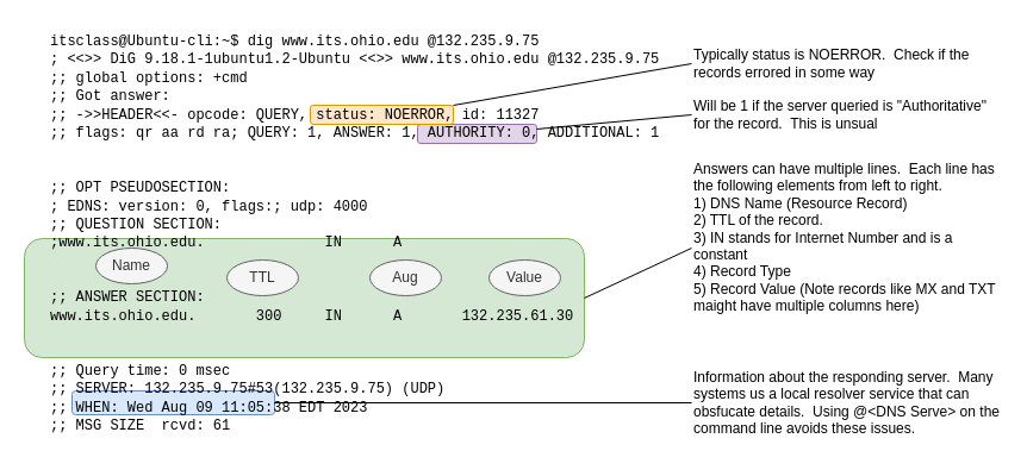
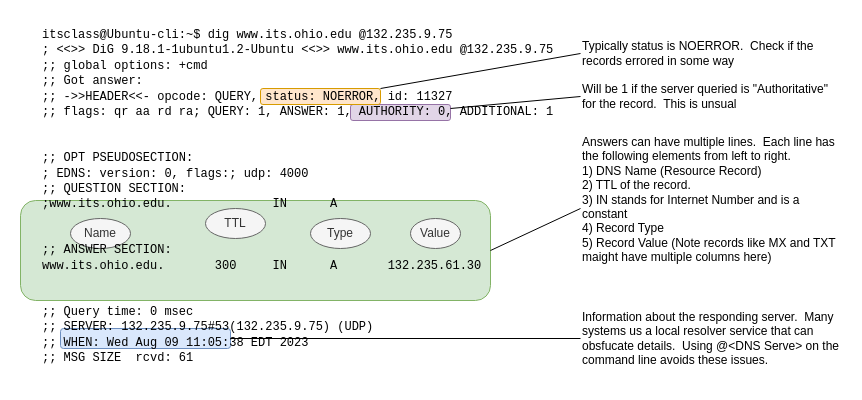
- <mxCell id="14" value="Name" style="ellipse;whiteSpace=wrap;html=1;fillColor=#f5f5f5;fontColor=#333333;strokeColor=#666666;" parent="1" vertex="1"><mxGeometry x="80" y="208" width="60" height="30" as="geometry" /></mxCell>
+ <mxCell id="14" value="Name" style="ellipse;whiteSpace=wrap;html=1;fillColor=#f5f5f5;fontColor=#333333;strokeColor=#666666;" parent="1" vertex="1"><mxGeometry x="70" y="218" width="60" height="30" as="geometry" /></mxCell>
- <mxCell id="15" value="TTL" style="ellipse;whiteSpace=wrap;html=1;fillColor=#f5f5f5;fontColor=#333333;strokeColor=#666666;" parent="1" vertex="1"><mxGeometry x="190" y="218" width="60" height="30" as="geometry" /></mxCell>
+ <mxCell id="15" value="TTL" style="ellipse;whiteSpace=wrap;html=1;fillColor=#f5f5f5;fontColor=#333333;strokeColor=#666666;" parent="1" vertex="1"><mxGeometry x="205" y="208" width="60" height="30" as="geometry" /></mxCell>
- <mxCell id="16" value="Aug" style="ellipse;whiteSpace=wrap;html=1;fillColor=#f5f5f5;fontColor=#333333;strokeColor=#666666;" parent="1" vertex="1"><mxGeometry x="310" y="218" width="60" height="30" as="geometry" /></mxCell>
+ <mxCell id="16" value="Type" style="ellipse;whiteSpace=wrap;html=1;fillColor=#f5f5f5;fontColor=#333333;strokeColor=#666666;" parent="1" vertex="1"><mxGeometry x="310" y="218" width="60" height="30" as="geometry" /></mxCell>
- <mxCell id="18" value="Value" style="ellipse;whiteSpace=wrap;html=1;fillColor=#f5f5f5;fontColor=#333333;strokeColor=#666666;" parent="1" vertex="1"><mxGeometry x="410" y="218" width="60" height="30" as="geometry" /></mxCell>
+ <mxCell id="18" value="Value" style="ellipse;whiteSpace=wrap;html=1;fillColor=#f5f5f5;fontColor=#333333;strokeColor=#666666;" parent="1" vertex="1"><mxGeometry x="410" y="218" width="50" height="30" as="geometry" /></mxCell>
